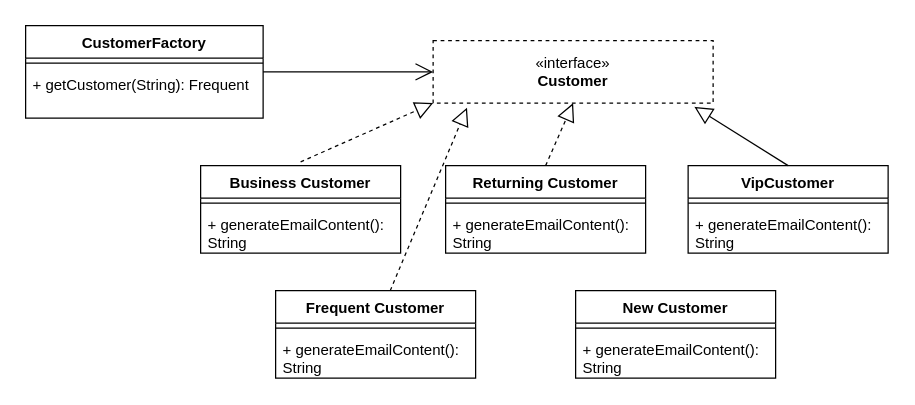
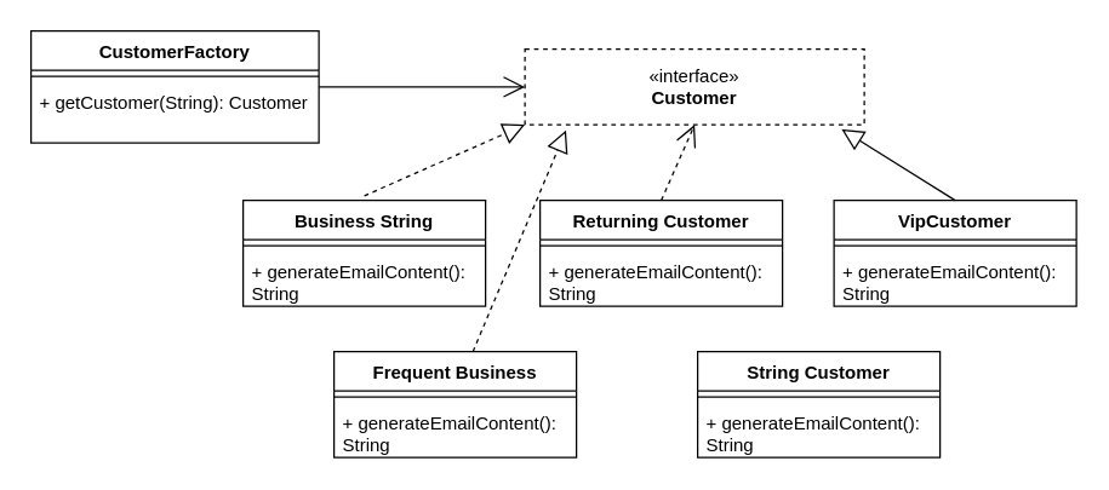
- <mxCell id="24" value="+ getCustomer(String): Frequent" style="text;strokeColor=none;fillColor=none;align=left;verticalAlign=top;spacingLeft=4;spacingRight=4;overflow=hidden;rotatable=0;points=[[0,0.5],[1,0.5]];portConstraint=eastwest;whiteSpace=wrap;html=1;" vertex="1" parent="22"><mxGeometry y="34" width="190" height="40" as="geometry" /></mxCell>
+ <mxCell id="24" value="+ getCustomer(String): Customer" style="text;strokeColor=none;fillColor=none;align=left;verticalAlign=top;spacingLeft=4;spacingRight=4;overflow=hidden;rotatable=0;points=[[0,0.5],[1,0.5]];portConstraint=eastwest;whiteSpace=wrap;html=1;" vertex="1" parent="22"><mxGeometry y="34" width="190" height="40" as="geometry" /></mxCell>
- <mxCell id="20" value="" style="endArrow=block;dashed=1;endFill=0;endSize=12;html=1;rounded=0;exitX=0.5;exitY=0;exitDx=0;exitDy=0;entryX=0.5;entryY=1;entryDx=0;entryDy=0;" edge="1" parent="1" source="6" target="2"><mxGeometry width="160" relative="1" as="geometry"><mxPoint x="310" y="269" as="sourcePoint" /><mxPoint x="376" y="94" as="targetPoint" /></mxGeometry></mxCell>
+ <mxCell id="20" value="" style="endArrow=open;dashed=1;endFill=0;endSize=12;html=1;rounded=0;exitX=0.5;exitY=0;exitDx=0;exitDy=0;entryX=0.5;entryY=1;entryDx=0;entryDy=0;" edge="1" parent="1" source="6" target="2"><mxGeometry width="160" relative="1" as="geometry"><mxPoint x="310" y="269" as="sourcePoint" /><mxPoint x="376" y="94" as="targetPoint" /></mxGeometry></mxCell>
- <mxCell id="3" value="Business Customer" style="swimlane;fontStyle=1;align=center;verticalAlign=top;childLayout=stackLayout;horizontal=1;startSize=26;horizontalStack=0;resizeParent=1;resizeParentMax=0;resizeLast=0;collapsible=1;marginBottom=0;whiteSpace=wrap;html=1;" vertex="1" parent="1"><mxGeometry x="160" y="132" width="160" height="70" as="geometry" /></mxCell>
+ <mxCell id="3" value="Business String" style="swimlane;fontStyle=1;align=center;verticalAlign=top;childLayout=stackLayout;horizontal=1;startSize=26;horizontalStack=0;resizeParent=1;resizeParentMax=0;resizeLast=0;collapsible=1;marginBottom=0;whiteSpace=wrap;html=1;" vertex="1" parent="1"><mxGeometry x="160" y="132" width="160" height="70" as="geometry" /></mxCell>
- <mxCell id="12" value="Frequent Customer" style="swimlane;fontStyle=1;align=center;verticalAlign=top;childLayout=stackLayout;horizontal=1;startSize=26;horizontalStack=0;resizeParent=1;resizeParentMax=0;resizeLast=0;collapsible=1;marginBottom=0;whiteSpace=wrap;html=1;" vertex="1" parent="1"><mxGeometry x="220" y="232" width="160" height="70" as="geometry" /></mxCell>
+ <mxCell id="12" value="Frequent Business" style="swimlane;fontStyle=1;align=center;verticalAlign=top;childLayout=stackLayout;horizontal=1;startSize=26;horizontalStack=0;resizeParent=1;resizeParentMax=0;resizeLast=0;collapsible=1;marginBottom=0;whiteSpace=wrap;html=1;" vertex="1" parent="1"><mxGeometry x="220" y="232" width="160" height="70" as="geometry" /></mxCell>
- <mxCell id="15" value="New Customer" style="swimlane;fontStyle=1;align=center;verticalAlign=top;childLayout=stackLayout;horizontal=1;startSize=26;horizontalStack=0;resizeParent=1;resizeParentMax=0;resizeLast=0;collapsible=1;marginBottom=0;whiteSpace=wrap;html=1;" vertex="1" parent="1"><mxGeometry x="460" y="232" width="160" height="70" as="geometry" /></mxCell>
+ <mxCell id="15" value="String Customer" style="swimlane;fontStyle=1;align=center;verticalAlign=top;childLayout=stackLayout;horizontal=1;startSize=26;horizontalStack=0;resizeParent=1;resizeParentMax=0;resizeLast=0;collapsible=1;marginBottom=0;whiteSpace=wrap;html=1;" vertex="1" parent="1"><mxGeometry x="460" y="232" width="160" height="70" as="geometry" /></mxCell>
